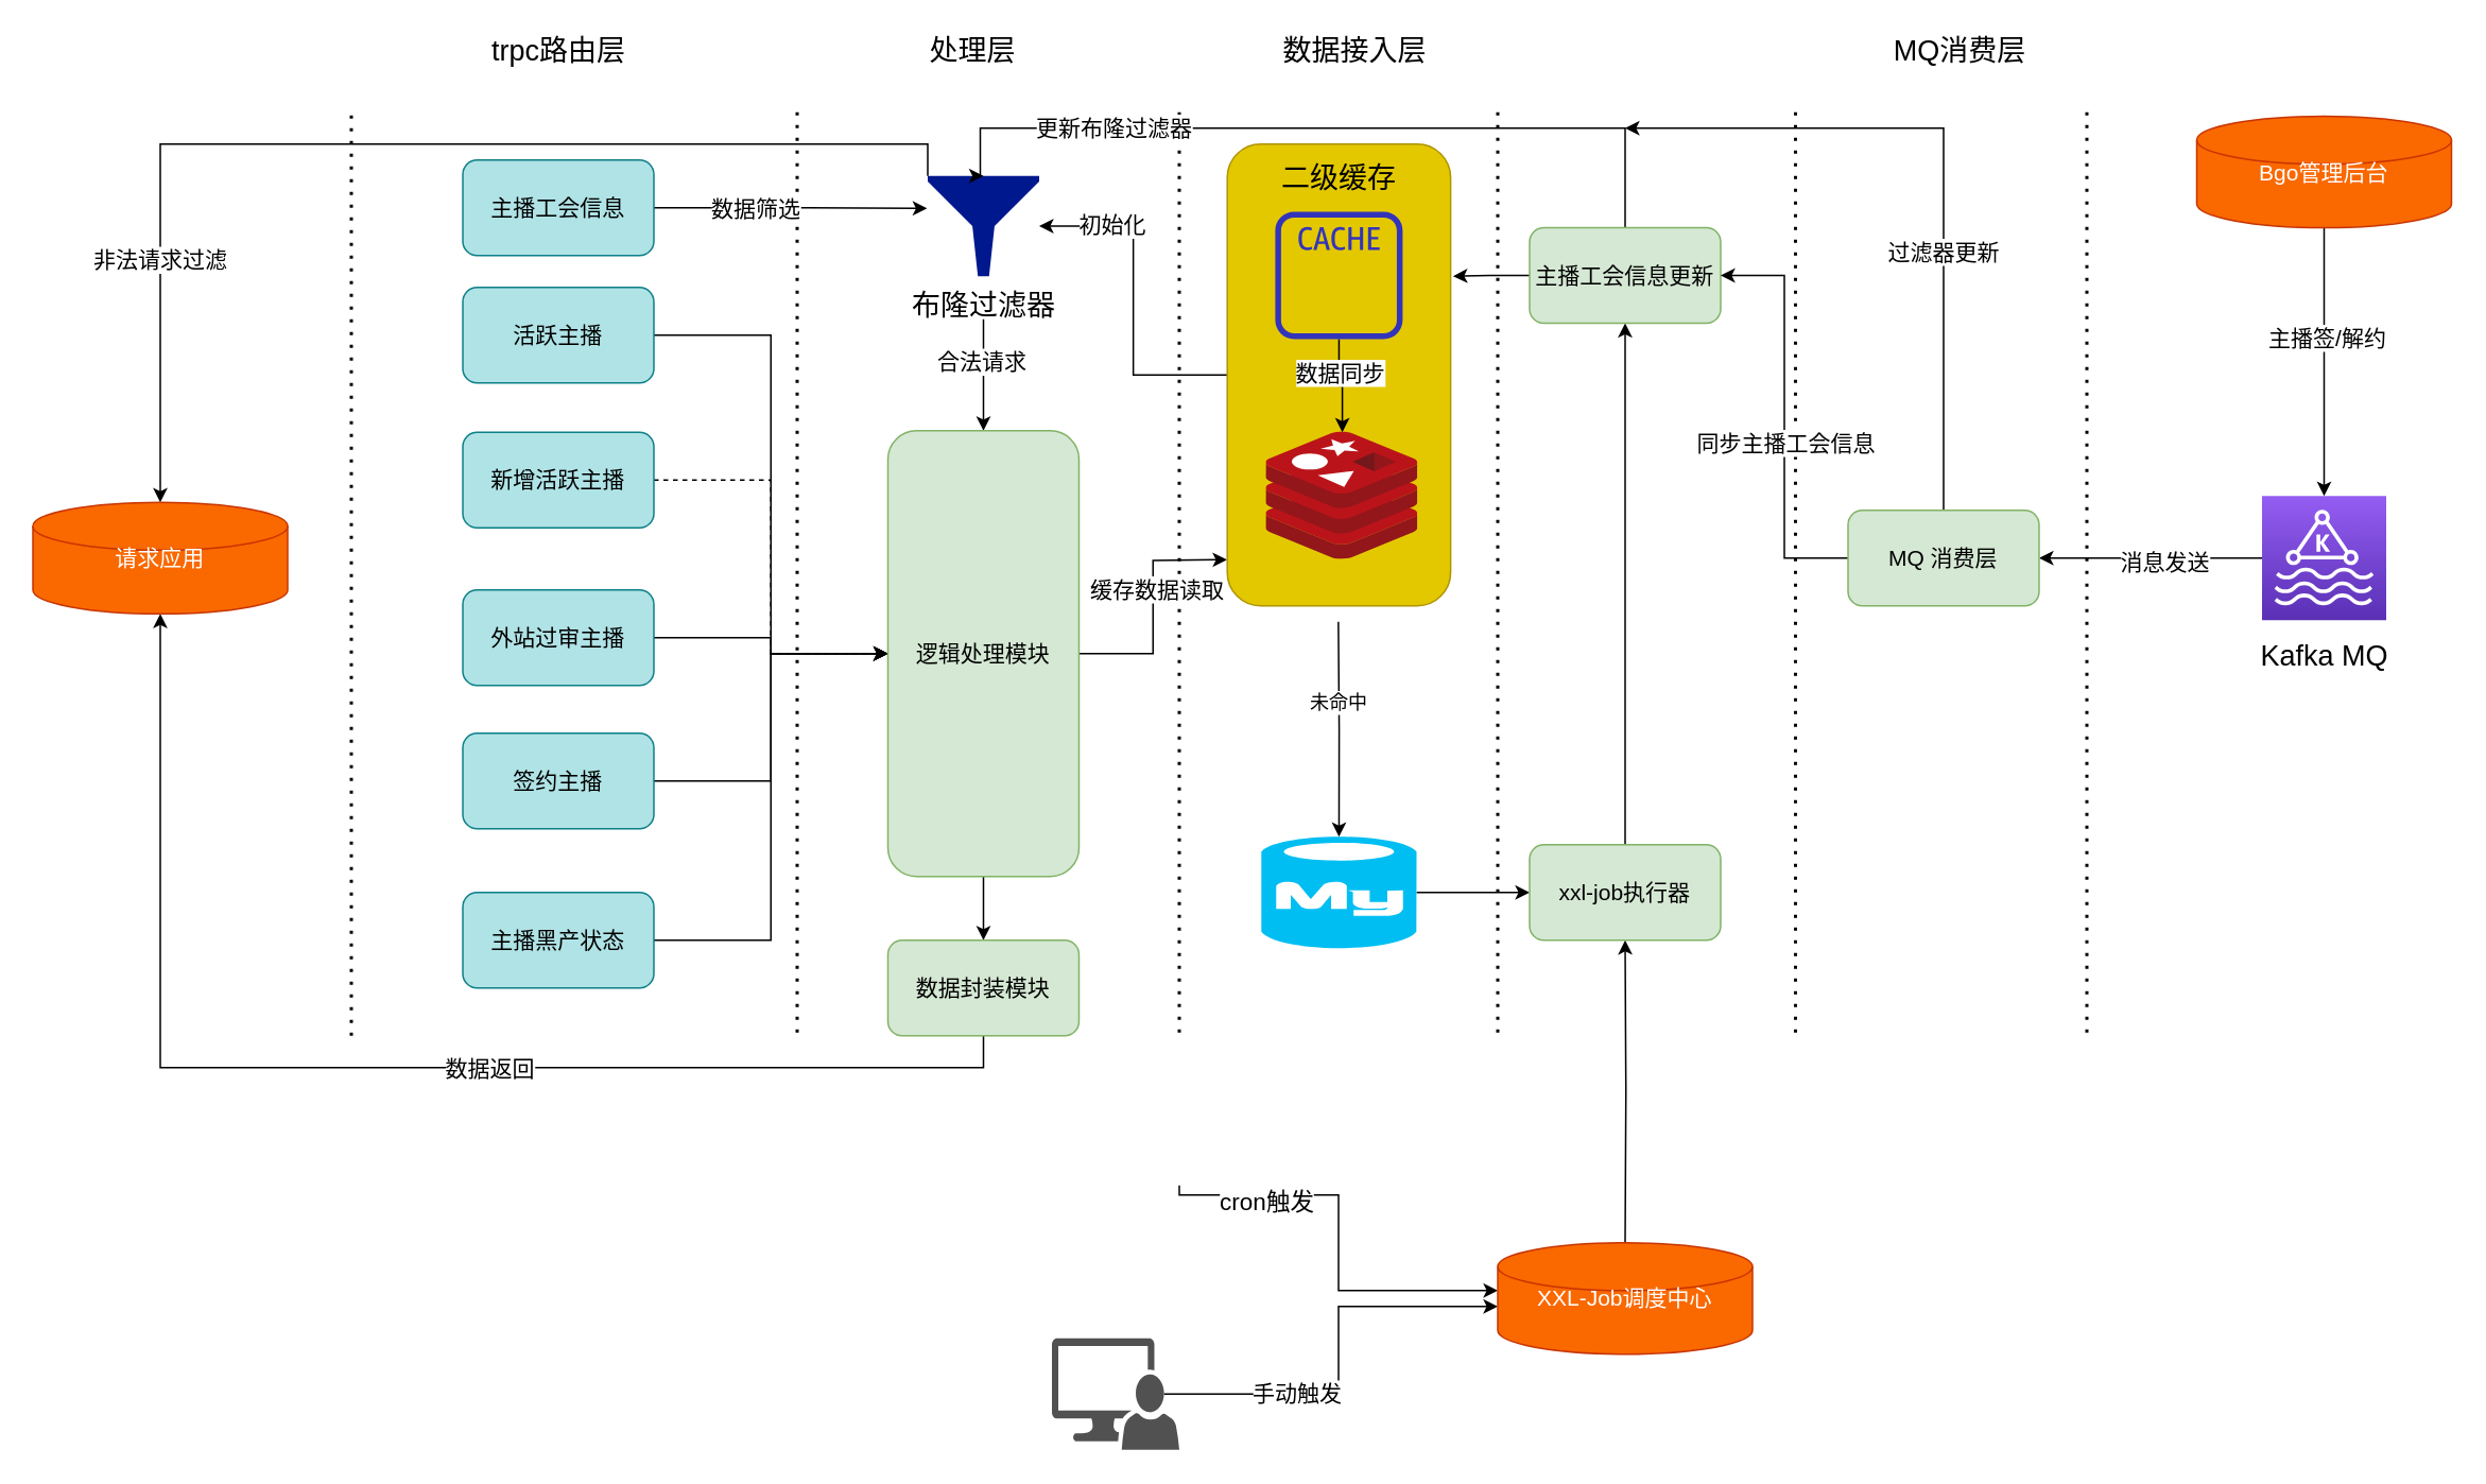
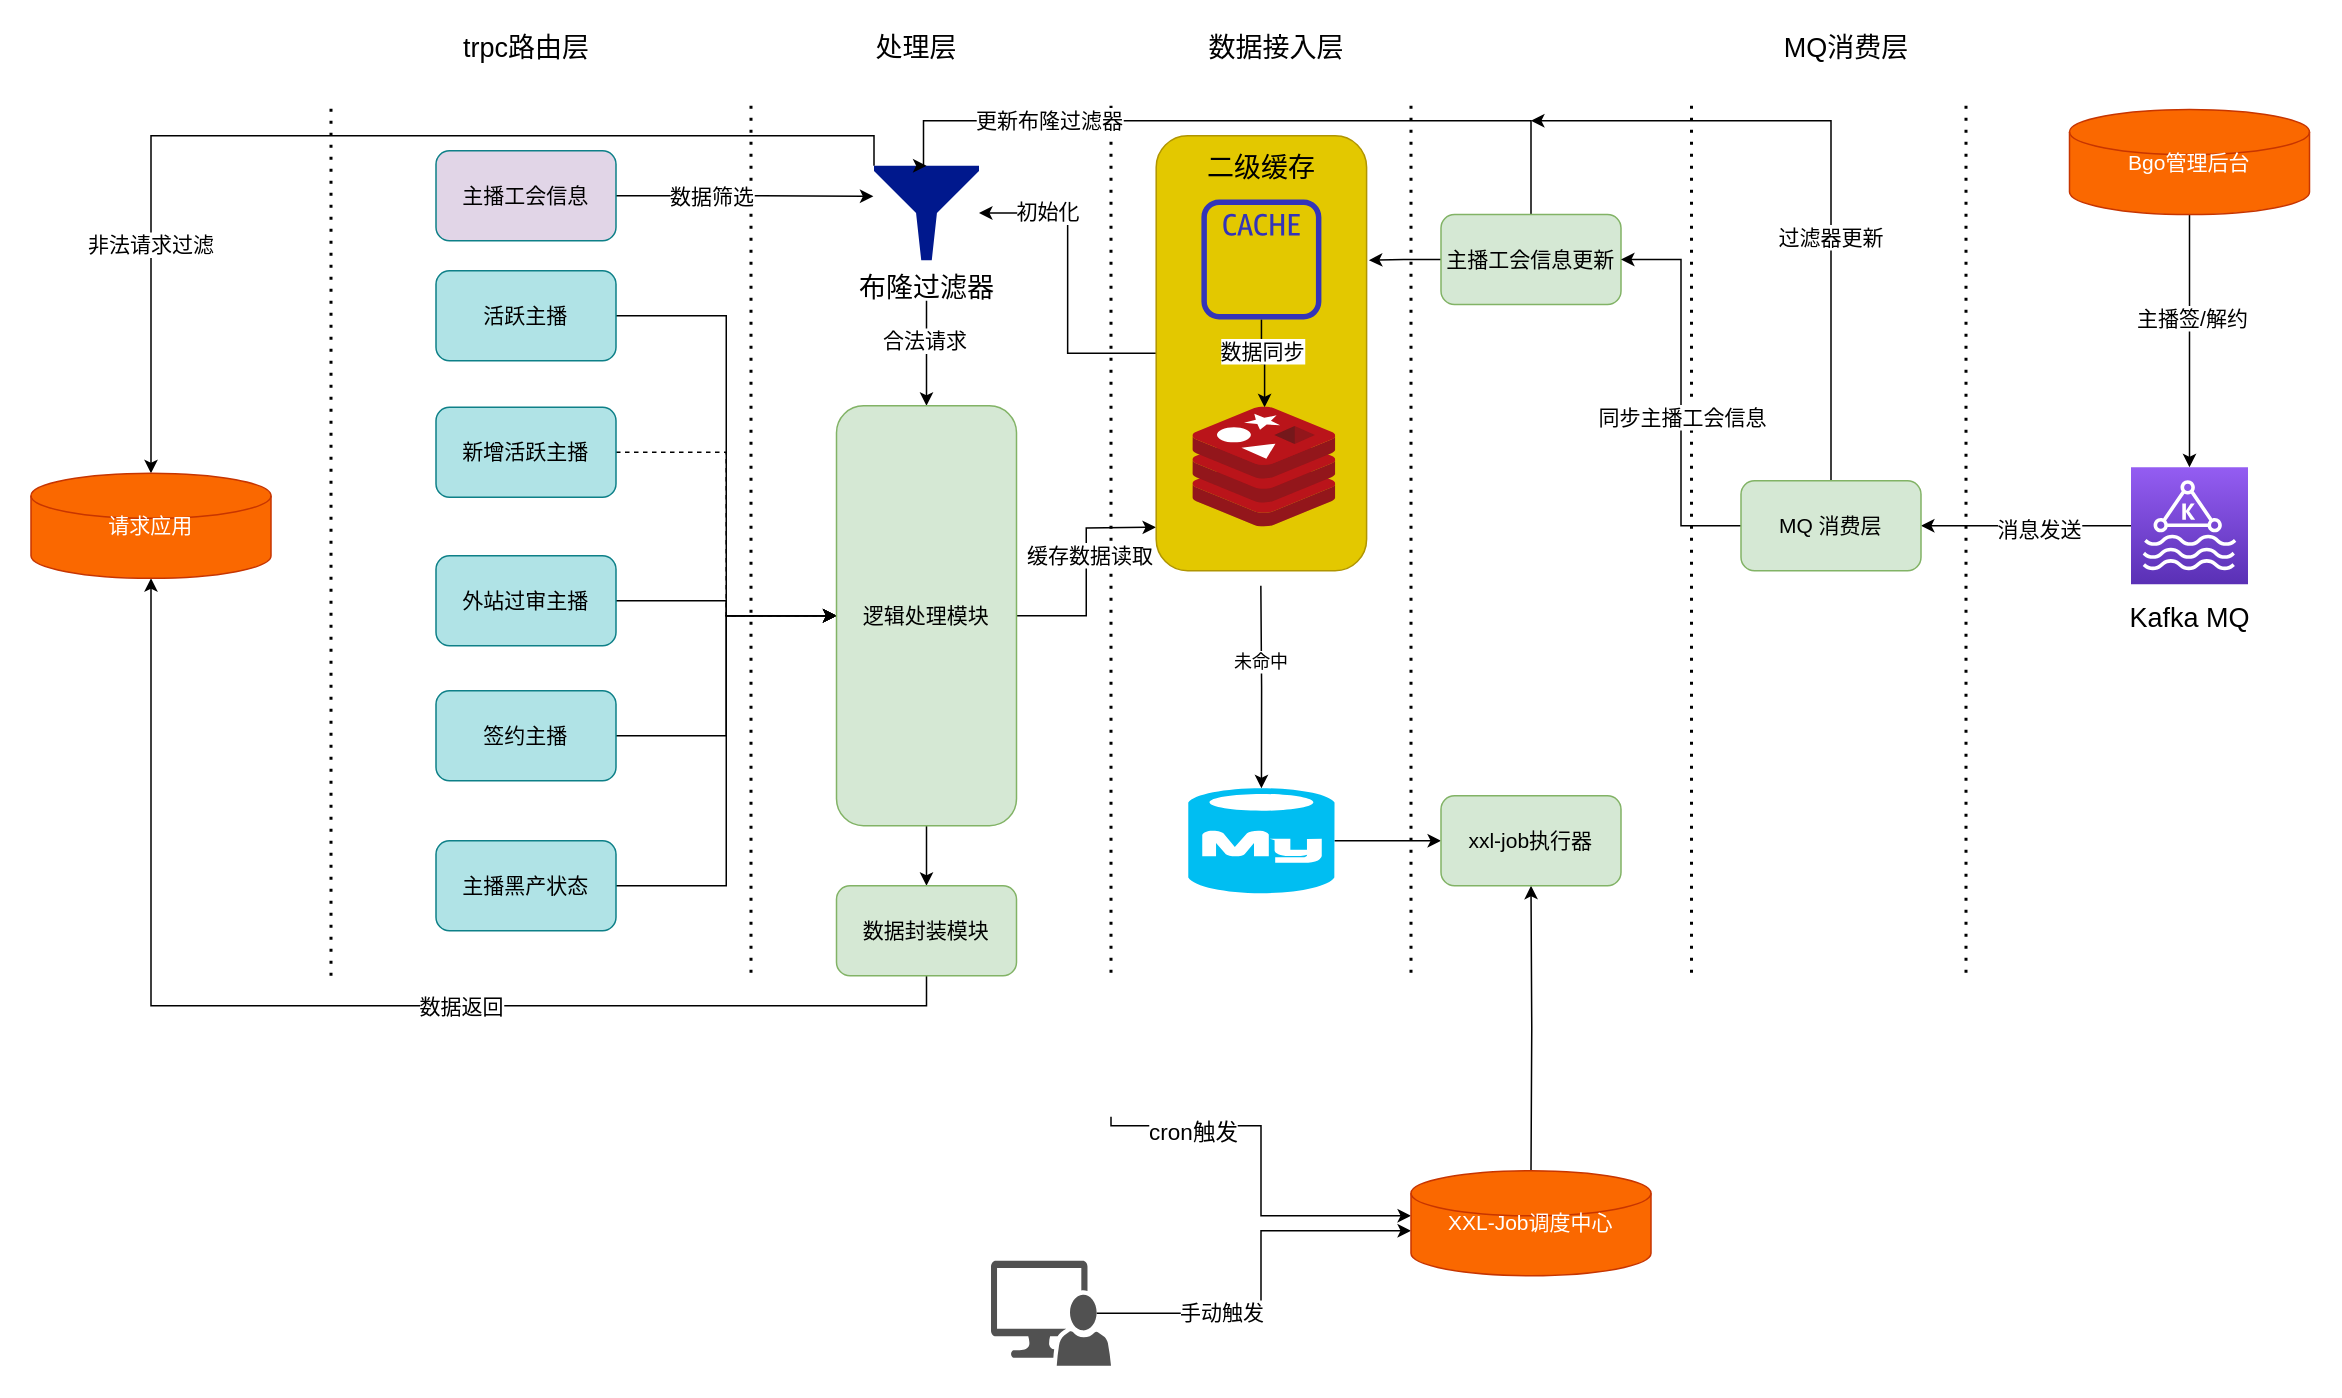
- <mxCell id="7" value="&lt;font style=&quot;font-size: 14px&quot;&gt;主播工会信息&lt;/font&gt;" style="rounded=1;whiteSpace=wrap;html=1;fillColor=#b0e3e6;strokeColor=#0e8088;" parent="1" vertex="1"><mxGeometry x="290" y="100" width="120" height="60" as="geometry" /></mxCell>
+ <mxCell id="7" value="&lt;font style=&quot;font-size: 14px&quot;&gt;主播工会信息&lt;/font&gt;" style="rounded=1;whiteSpace=wrap;html=1;fillColor=#e1d5e7;strokeColor=#0e8088;" parent="1" vertex="1"><mxGeometry x="290" y="100" width="120" height="60" as="geometry" /></mxCell>
- <mxCell id="42" style="edgeStyle=orthogonalEdgeStyle;rounded=0;orthogonalLoop=1;jettySize=auto;html=1;entryX=0.5;entryY=1;entryDx=0;entryDy=0;fontSize=12;" edge="1" parent="1" source="43" target="47"><mxGeometry relative="1" as="geometry" /></mxCell>
